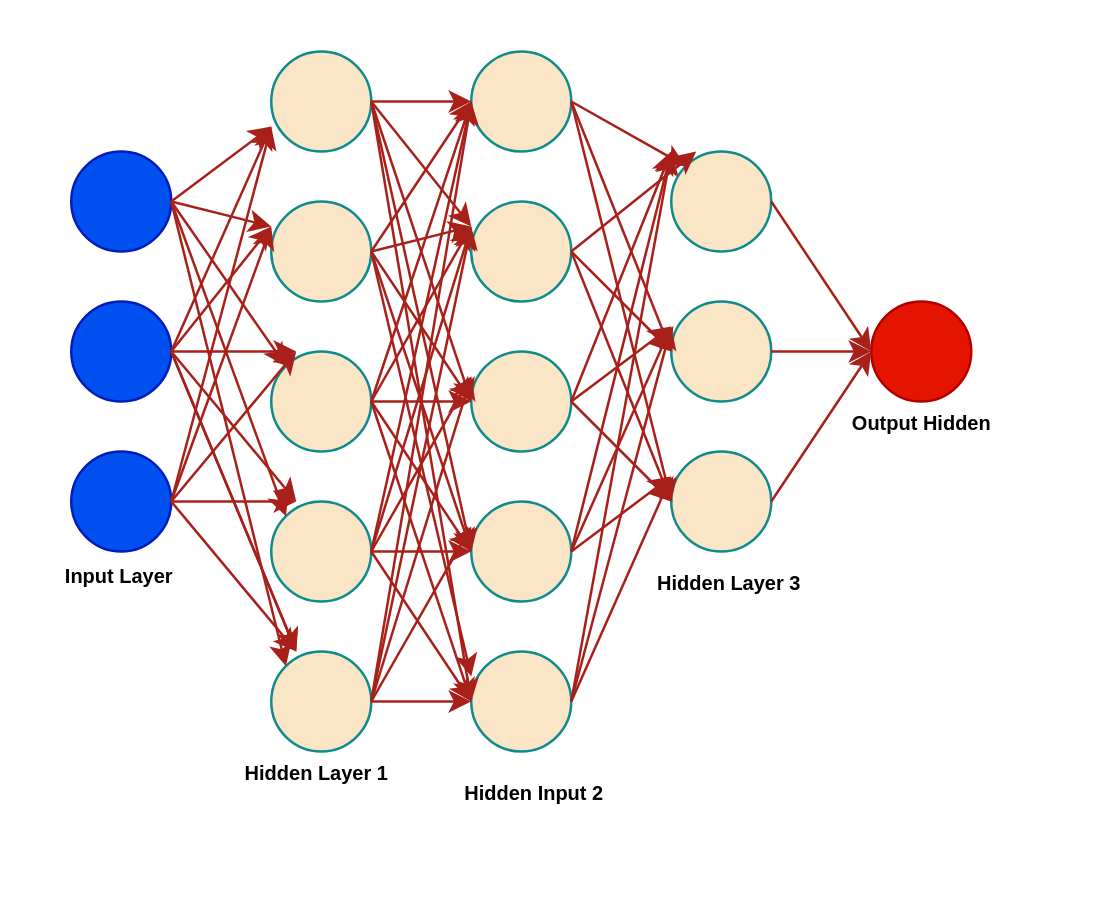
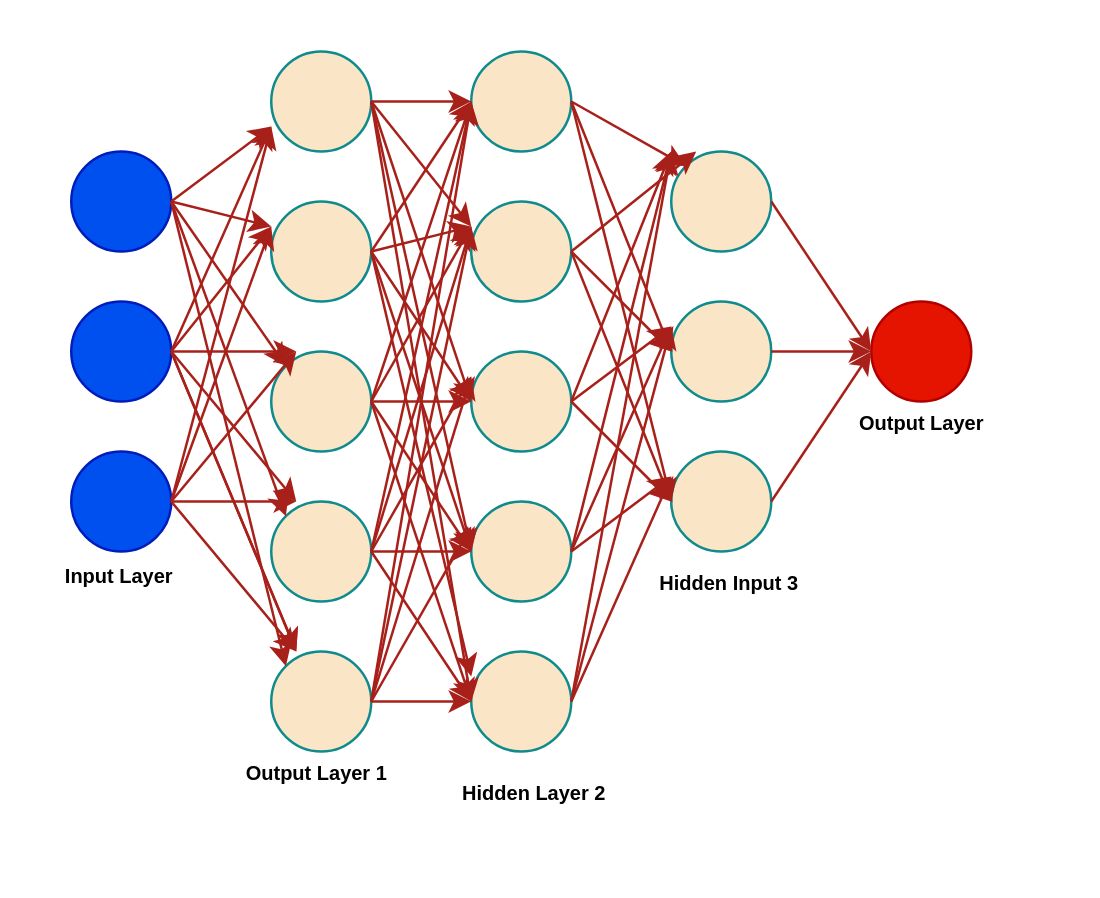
- <mxCell id="82" value="Output Hidden" style="text;strokeColor=none;fillColor=none;html=1;fontSize=8;fontStyle=1;verticalAlign=middle;align=center;" vertex="1" parent="1"><mxGeometry x="318" y="149" width="100" height="40" as="geometry" /></mxCell>
+ <mxCell id="82" value="Output Layer" style="text;strokeColor=none;fillColor=none;html=1;fontSize=8;fontStyle=1;verticalAlign=middle;align=center;" vertex="1" parent="1"><mxGeometry x="318" y="149" width="100" height="40" as="geometry" /></mxCell>
- <mxCell id="81" value="Hidden Layer 3" style="text;strokeColor=none;fillColor=none;html=1;fontSize=8;fontStyle=1;verticalAlign=middle;align=center;" vertex="1" parent="1"><mxGeometry x="241" y="219" width="100" height="27" as="geometry" /></mxCell>
+ <mxCell id="81" value="Hidden Input 3" style="text;strokeColor=none;fillColor=none;html=1;fontSize=8;fontStyle=1;verticalAlign=middle;align=center;" vertex="1" parent="1"><mxGeometry x="241" y="219" width="100" height="27" as="geometry" /></mxCell>
- <mxCell id="79" value="Hidden Layer 1" style="text;strokeColor=none;fillColor=none;html=1;fontSize=8;fontStyle=1;verticalAlign=middle;align=center;" vertex="1" parent="1"><mxGeometry x="76" y="289" width="100" height="40" as="geometry" /></mxCell>
+ <mxCell id="79" value="Output Layer 1" style="text;strokeColor=none;fillColor=none;html=1;fontSize=8;fontStyle=1;verticalAlign=middle;align=center;" vertex="1" parent="1"><mxGeometry x="76" y="289" width="100" height="40" as="geometry" /></mxCell>
- <mxCell id="80" value="Hidden Input 2" style="text;strokeColor=none;fillColor=none;html=1;fontSize=8;fontStyle=1;verticalAlign=middle;align=center;" vertex="1" parent="1"><mxGeometry x="163" y="297" width="100" height="40" as="geometry" /></mxCell>
+ <mxCell id="80" value="Hidden Layer 2" style="text;strokeColor=none;fillColor=none;html=1;fontSize=8;fontStyle=1;verticalAlign=middle;align=center;" vertex="1" parent="1"><mxGeometry x="163" y="297" width="100" height="40" as="geometry" /></mxCell>
